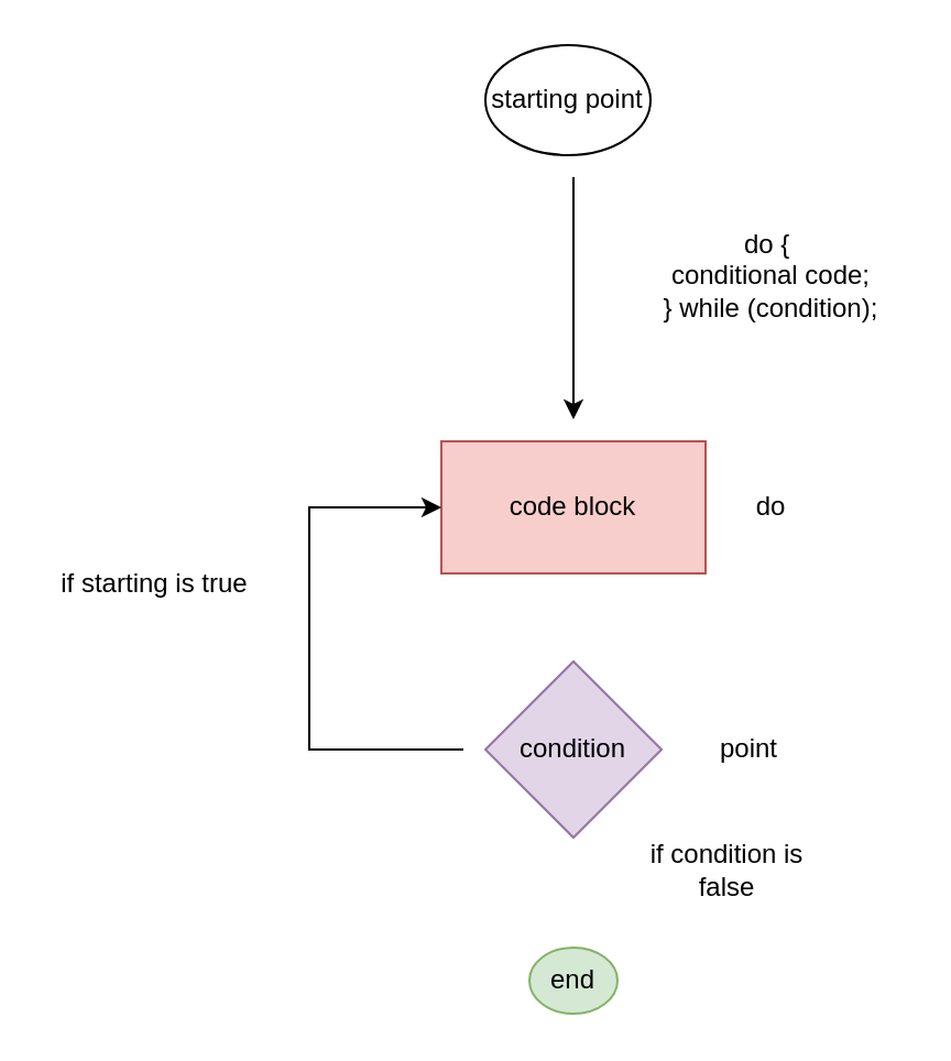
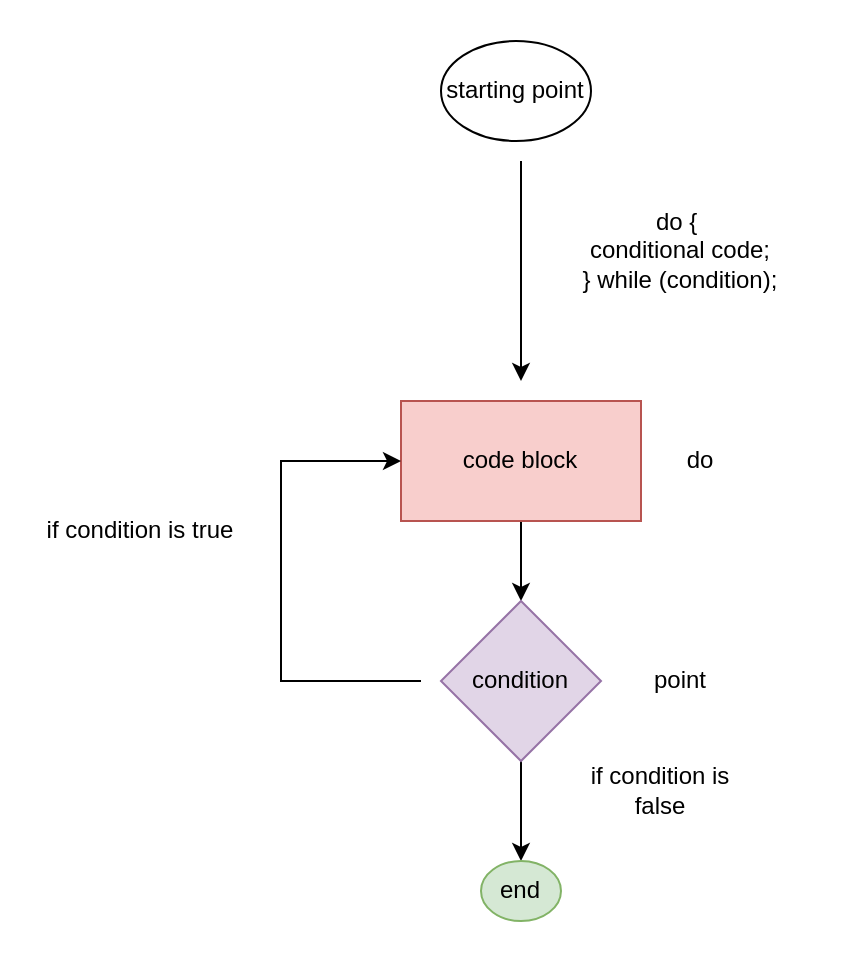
- <mxCell id="9" value="do {&amp;nbsp;&lt;br&gt;conditional code;&lt;br&gt;} while (condition);" style="text;html=1;strokeColor=none;fillColor=none;align=center;verticalAlign=middle;whiteSpace=wrap;rounded=0;" parent="1" vertex="1"><mxGeometry x="280" y="110" width="140" height="30" as="geometry" /></mxCell>
+ <mxCell id="9" value="do {&amp;nbsp;&lt;br&gt;conditional code;&lt;br&gt;} while (condition);" style="text;html=1;strokeColor=none;fillColor=none;align=center;verticalAlign=middle;whiteSpace=wrap;rounded=0;" parent="1" vertex="1"><mxGeometry x="270" y="110" width="140" height="30" as="geometry" /></mxCell>
- <mxCell id="10" value="if starting is true" style="text;html=1;strokeColor=none;fillColor=none;align=center;verticalAlign=middle;whiteSpace=wrap;rounded=0;" parent="1" vertex="1"><mxGeometry x="20" y="250" width="100" height="30" as="geometry" /></mxCell>
+ <mxCell id="10" value="if condition is true" style="text;html=1;strokeColor=none;fillColor=none;align=center;verticalAlign=middle;whiteSpace=wrap;rounded=0;" parent="1" vertex="1"><mxGeometry x="20" y="250" width="100" height="30" as="geometry" /></mxCell>
+ <mxCell id="3" value="" style="edgeStyle=orthogonalEdgeStyle;rounded=0;orthogonalLoop=1;jettySize=auto;html=1;" parent="1" source="4" target="6" edge="1"><mxGeometry relative="1" as="geometry" /></mxCell>
+ <mxCell id="5" value="" style="edgeStyle=orthogonalEdgeStyle;rounded=0;orthogonalLoop=1;jettySize=auto;html=1;" parent="1" source="6" target="7" edge="1"><mxGeometry relative="1" as="geometry" /></mxCell>
